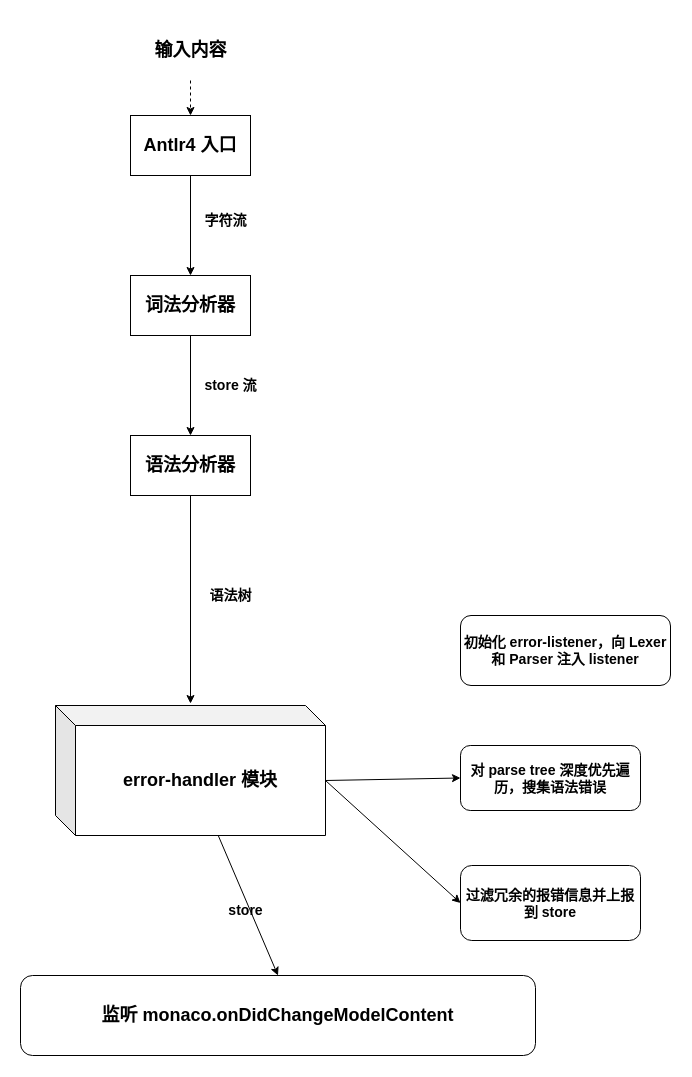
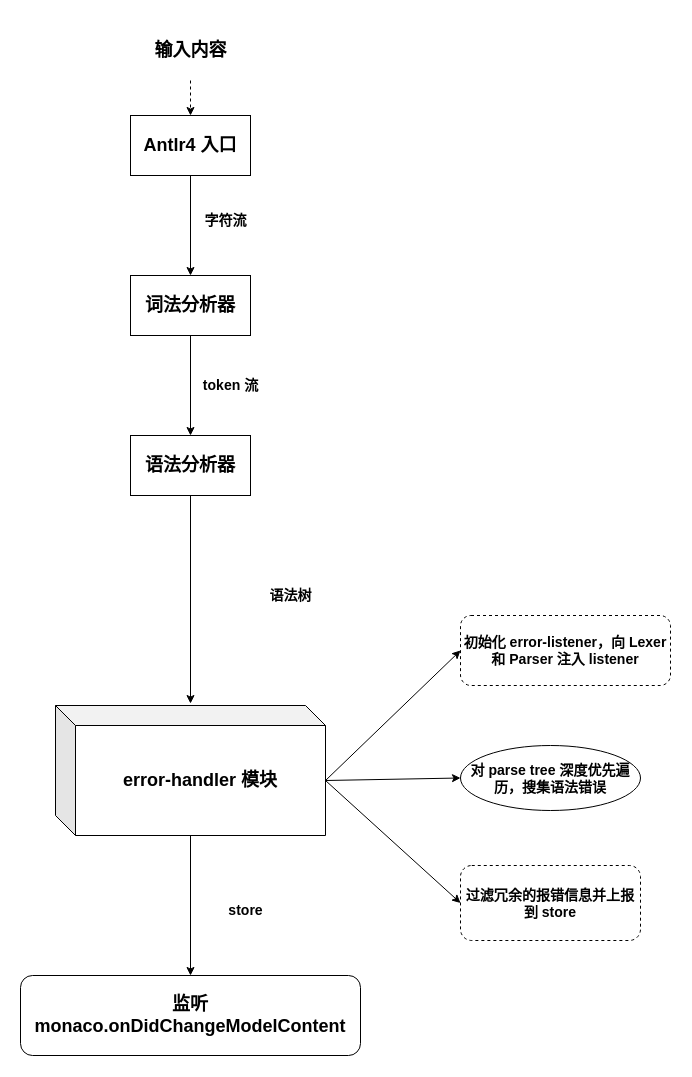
- <mxCell id="16" value="&lt;h3&gt;store 流&lt;/h3&gt;" style="text;html=1;align=center;verticalAlign=middle;resizable=0;points=[];autosize=1;strokeColor=none;fillColor=none;" vertex="1" parent="1"><mxGeometry x="190" y="355" width="80" height="60" as="geometry" /></mxCell>
+ <mxCell id="16" value="&lt;h3&gt;token 流&lt;/h3&gt;" style="text;html=1;align=center;verticalAlign=middle;resizable=0;points=[];autosize=1;strokeColor=none;fillColor=none;" vertex="1" parent="1"><mxGeometry x="190" y="355" width="80" height="60" as="geometry" /></mxCell>
- <mxCell id="17" value="&lt;h3&gt;语法树&lt;/h3&gt;" style="text;html=1;align=center;verticalAlign=middle;resizable=0;points=[];autosize=1;strokeColor=none;fillColor=none;" vertex="1" parent="1"><mxGeometry x="195" y="565" width="70" height="60" as="geometry" /></mxCell>
+ <mxCell id="17" value="&lt;h3&gt;语法树&lt;/h3&gt;" style="text;html=1;align=center;verticalAlign=middle;resizable=0;points=[];autosize=1;strokeColor=none;fillColor=none;" vertex="1" parent="1"><mxGeometry x="255" y="565" width="70" height="60" as="geometry" /></mxCell>
- <mxCell id="18" value="&lt;h3&gt;初始化 error-listener，向 Lexer 和 Parser 注入 listener&lt;/h3&gt;" style="rounded=1;whiteSpace=wrap;html=1;" vertex="1" parent="1"><mxGeometry x="460" y="615" width="210" height="70" as="geometry" /></mxCell>
+ <mxCell id="18" value="&lt;h3&gt;初始化 error-listener，向 Lexer 和 Parser 注入 listener&lt;/h3&gt;" style="rounded=1;whiteSpace=wrap;html=1;dashed=1;" vertex="1" parent="1"><mxGeometry x="460" y="615" width="210" height="70" as="geometry" /></mxCell>
+ <mxCell id="6" style="edgeStyle=none;html=1;entryX=0;entryY=0.5;entryDx=0;entryDy=0;exitX=0;exitY=0;exitDx=270;exitDy=75;exitPerimeter=0;" edge="1" parent="1" source="10" target="18"><mxGeometry relative="1" as="geometry" /></mxCell>
- <mxCell id="19" value="&lt;h3&gt;对 parse tree 深度优先遍历，搜集语法错误&lt;/h3&gt;" style="rounded=1;whiteSpace=wrap;html=1;" vertex="1" parent="1"><mxGeometry x="460" y="745" width="180" height="65" as="geometry" /></mxCell>
+ <mxCell id="19" value="&lt;h3&gt;对 parse tree 深度优先遍历，搜集语法错误&lt;/h3&gt;" style="ellipse;whiteSpace=wrap;html=1;" vertex="1" parent="1"><mxGeometry x="460" y="745" width="180" height="65" as="geometry" /></mxCell>
- <mxCell id="20" value="&lt;h3&gt;过滤冗余的报错信息并上报到 store&lt;/h3&gt;" style="rounded=1;whiteSpace=wrap;html=1;" vertex="1" parent="1"><mxGeometry x="460" y="865" width="180" height="75" as="geometry" /></mxCell>
+ <mxCell id="20" value="&lt;h3&gt;过滤冗余的报错信息并上报到 store&lt;/h3&gt;" style="rounded=1;whiteSpace=wrap;html=1;dashed=1;" vertex="1" parent="1"><mxGeometry x="460" y="865" width="180" height="75" as="geometry" /></mxCell>
- <mxCell id="21" value="&lt;h2&gt;监听 monaco.onDidChangeModelContent&lt;/h2&gt;" style="rounded=1;whiteSpace=wrap;html=1;" vertex="1" parent="1"><mxGeometry x="20" y="975" width="515" height="80" as="geometry" /></mxCell>
+ <mxCell id="21" value="&lt;h2&gt;监听 monaco.onDidChangeModelContent&lt;/h2&gt;" style="rounded=1;whiteSpace=wrap;html=1;" vertex="1" parent="1"><mxGeometry x="20" y="975" width="340" height="80" as="geometry" /></mxCell>
